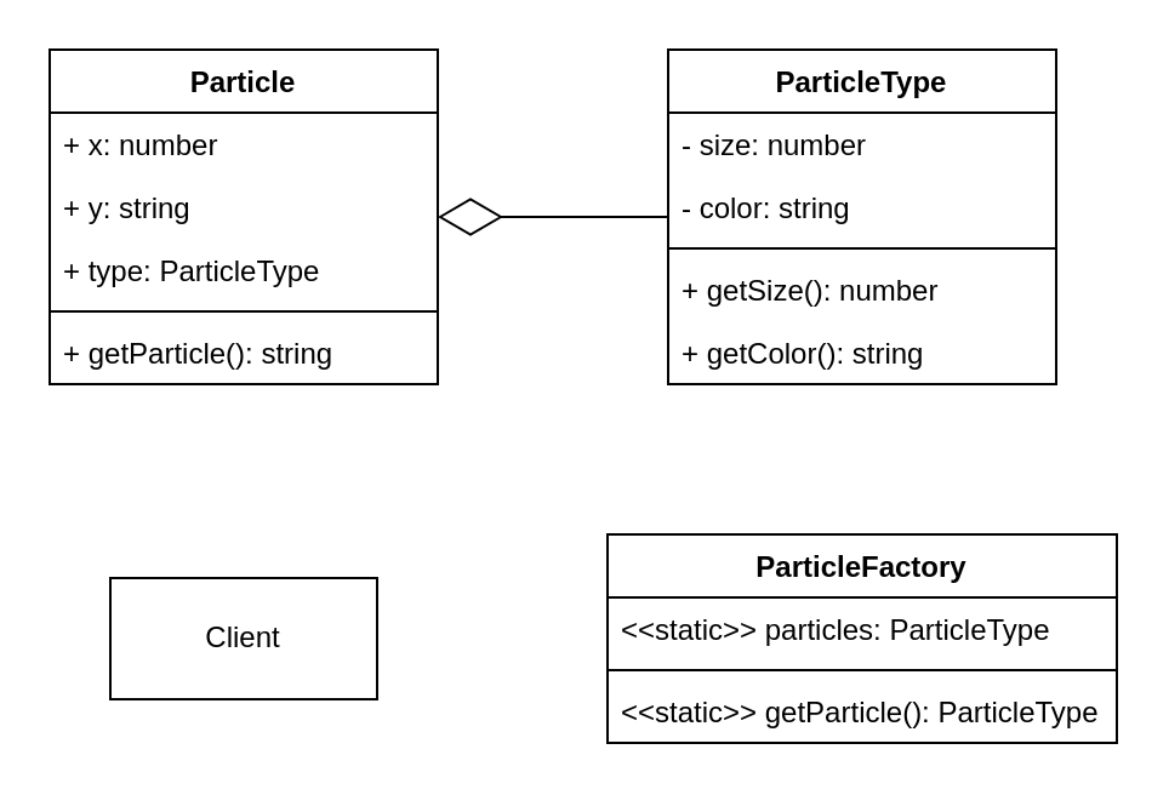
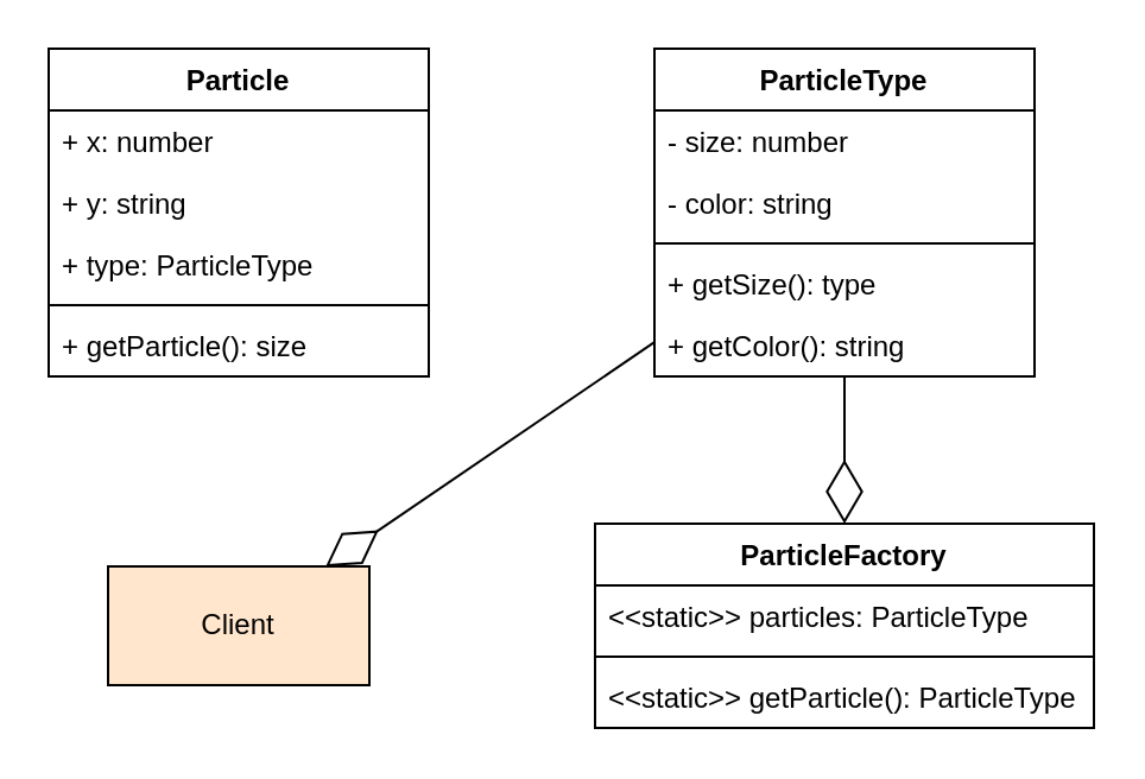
- <mxCell id="19" value="" style="endArrow=diamondThin;endFill=0;endSize=24;html=1;rounded=0;" edge="1" parent="1" source="9" target="2"><mxGeometry width="160" relative="1" as="geometry"><mxPoint x="35" y="420" as="sourcePoint" /><mxPoint x="215" y="40" as="targetPoint" /></mxGeometry></mxCell>
+ <mxCell id="19" value="" style="endArrow=diamondThin;endFill=0;endSize=24;html=1;rounded=0;" edge="1" parent="1" source="9" target="8"><mxGeometry width="160" relative="1" as="geometry"><mxPoint x="35" y="420" as="sourcePoint" /><mxPoint x="215" y="40" as="targetPoint" /></mxGeometry></mxCell>
- <mxCell id="13" value="+ getSize(): number" style="text;strokeColor=none;fillColor=none;align=left;verticalAlign=top;spacingLeft=4;spacingRight=4;overflow=hidden;rotatable=0;points=[[0,0.5],[1,0.5]];portConstraint=eastwest;whiteSpace=wrap;html=1;" vertex="1" parent="9"><mxGeometry y="86" width="160" height="26" as="geometry" /></mxCell>
+ <mxCell id="13" value="+ getSize(): type" style="text;strokeColor=none;fillColor=none;align=left;verticalAlign=top;spacingLeft=4;spacingRight=4;overflow=hidden;rotatable=0;points=[[0,0.5],[1,0.5]];portConstraint=eastwest;whiteSpace=wrap;html=1;" vertex="1" parent="9"><mxGeometry y="86" width="160" height="26" as="geometry" /></mxCell>
- <mxCell id="7" value="+ getParticle(): string" style="text;strokeColor=none;fillColor=none;align=left;verticalAlign=top;spacingLeft=4;spacingRight=4;overflow=hidden;rotatable=0;points=[[0,0.5],[1,0.5]];portConstraint=eastwest;whiteSpace=wrap;html=1;" vertex="1" parent="2"><mxGeometry y="112" width="160" height="26" as="geometry" /></mxCell>
+ <mxCell id="7" value="+ getParticle(): size" style="text;strokeColor=none;fillColor=none;align=left;verticalAlign=top;spacingLeft=4;spacingRight=4;overflow=hidden;rotatable=0;points=[[0,0.5],[1,0.5]];portConstraint=eastwest;whiteSpace=wrap;html=1;" vertex="1" parent="2"><mxGeometry y="112" width="160" height="26" as="geometry" /></mxCell>
+ <mxCell id="20" value="" style="endArrow=diamondThin;endFill=0;endSize=24;html=1;rounded=0;" edge="1" parent="1" source="9" target="15"><mxGeometry width="160" relative="1" as="geometry"><mxPoint x="105" y="440" as="sourcePoint" /><mxPoint x="265" y="440" as="targetPoint" /><Array as="points" /></mxGeometry></mxCell>
- <mxCell id="8" value="Client" style="html=1;whiteSpace=wrap;" vertex="1" parent="1"><mxGeometry x="45" y="238" width="110" height="50" as="geometry" /></mxCell>
+ <mxCell id="8" value="Client" style="html=1;whiteSpace=wrap;fillColor=#ffe6cc;" vertex="1" parent="1"><mxGeometry x="45" y="238" width="110" height="50" as="geometry" /></mxCell>
